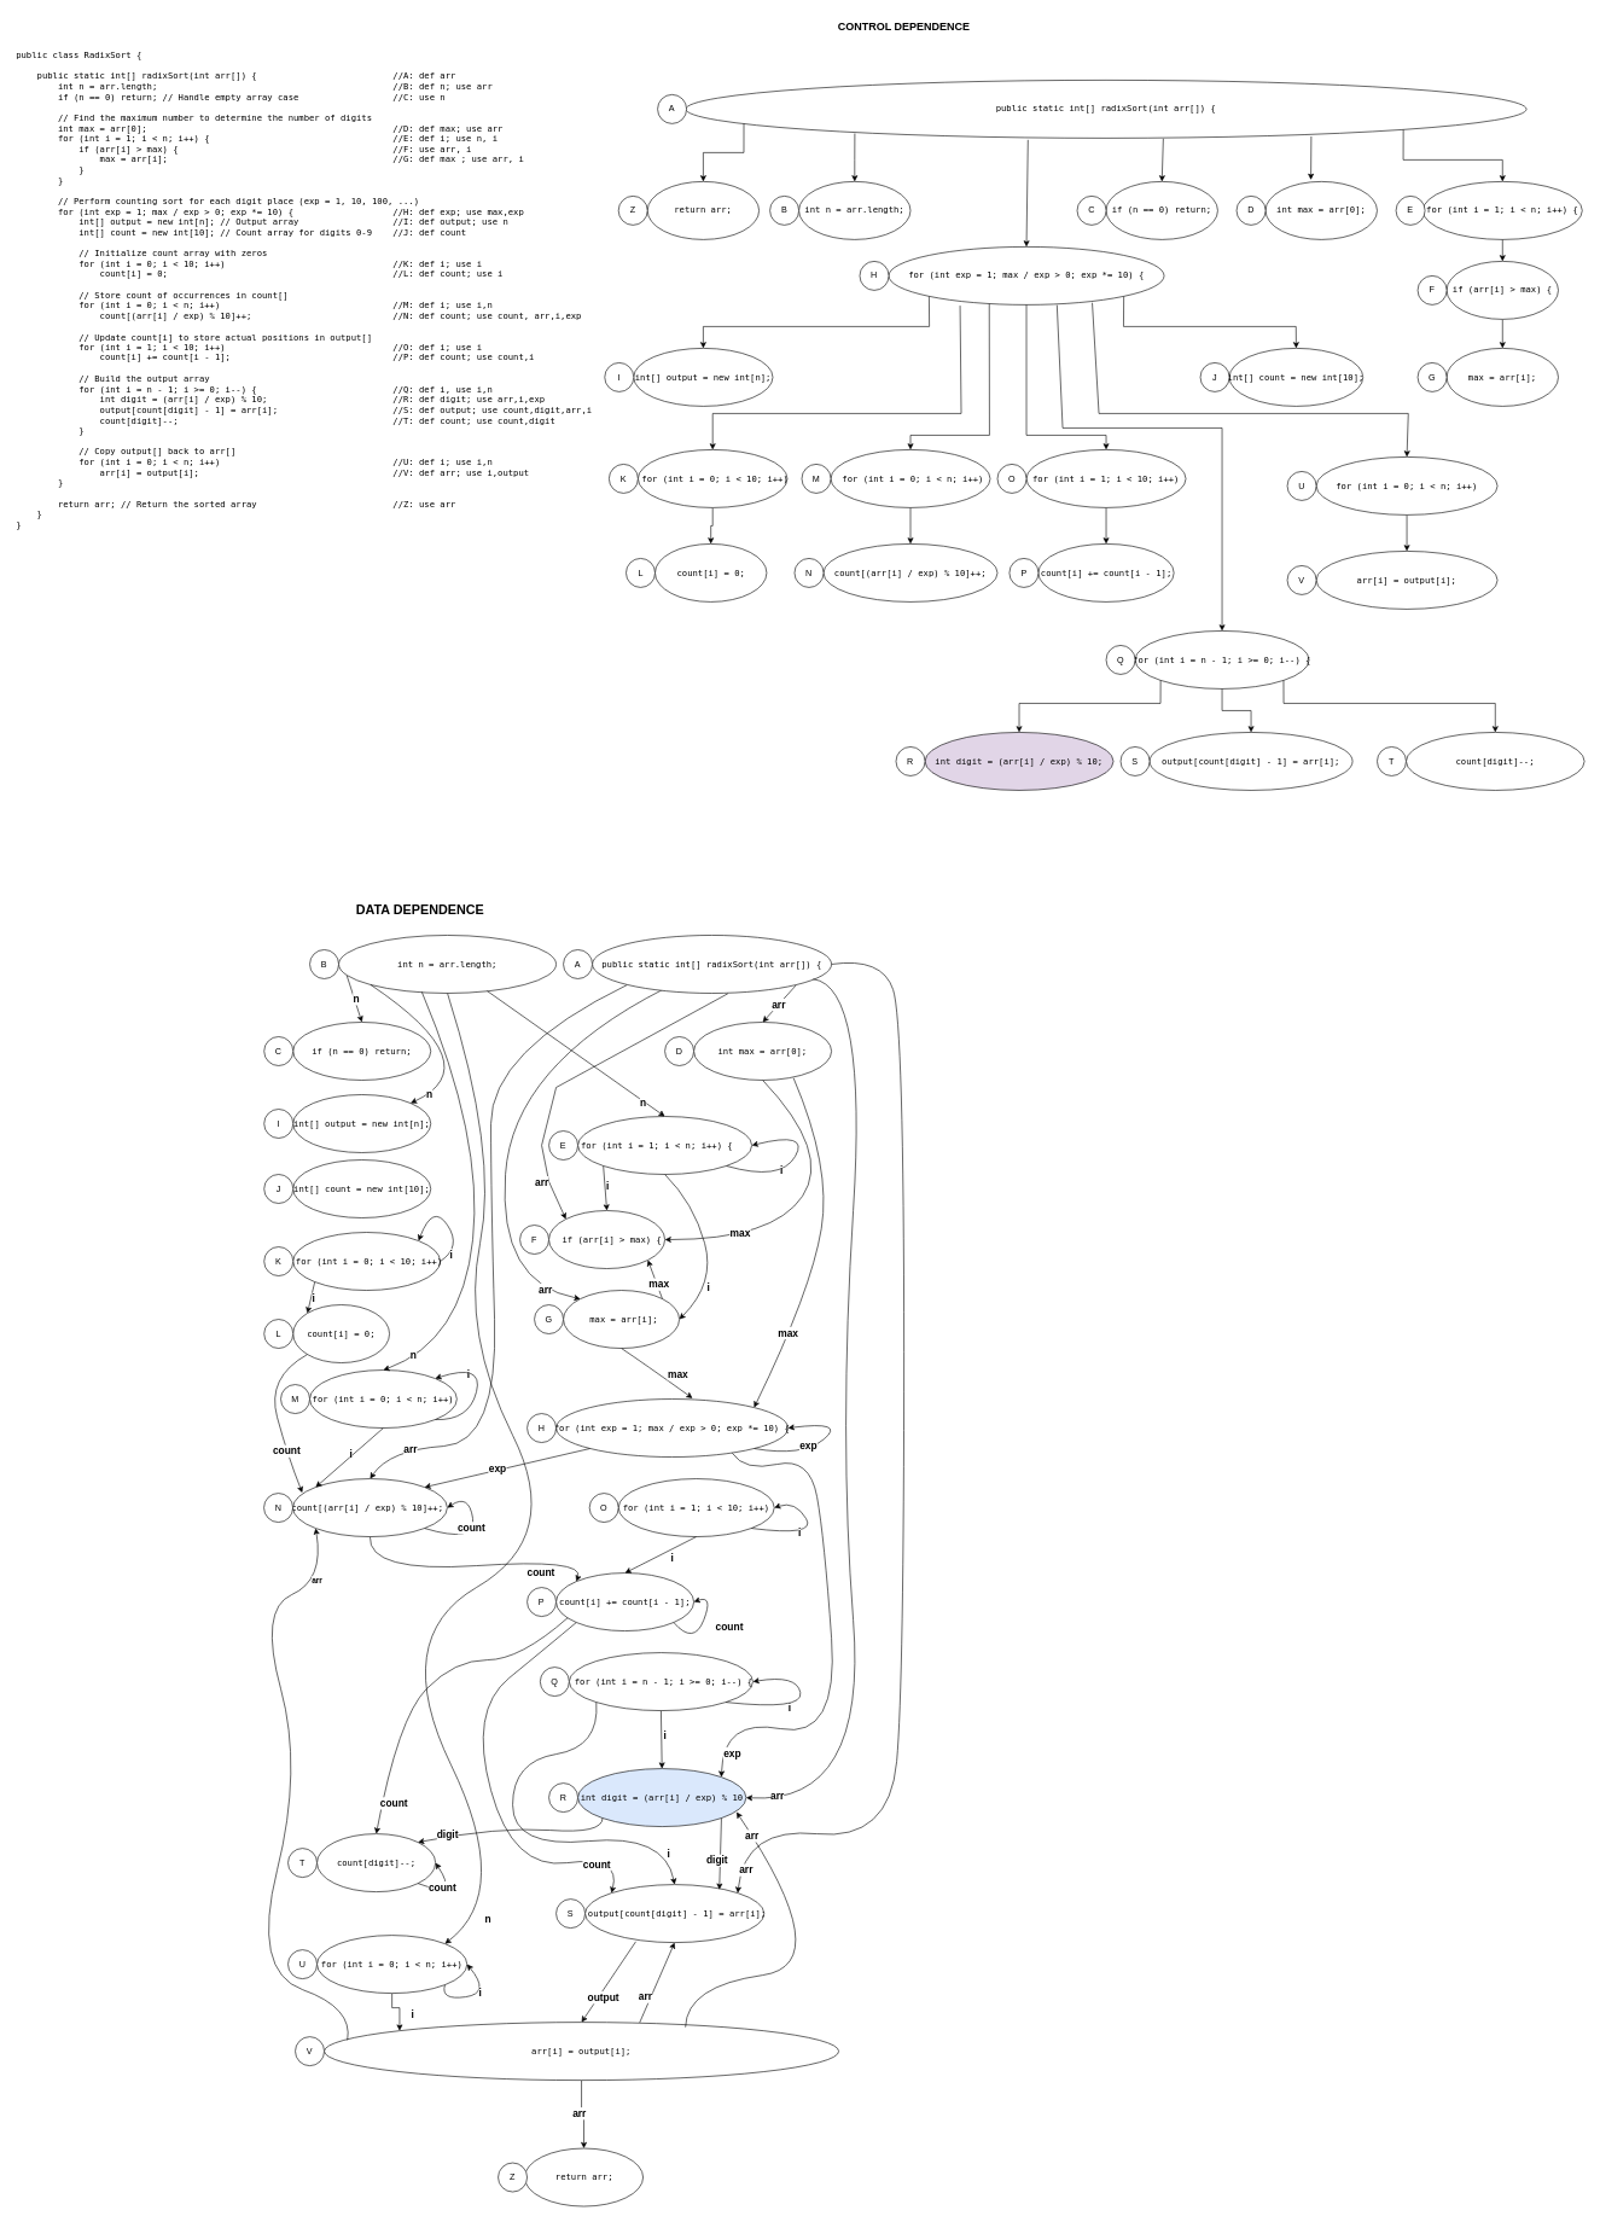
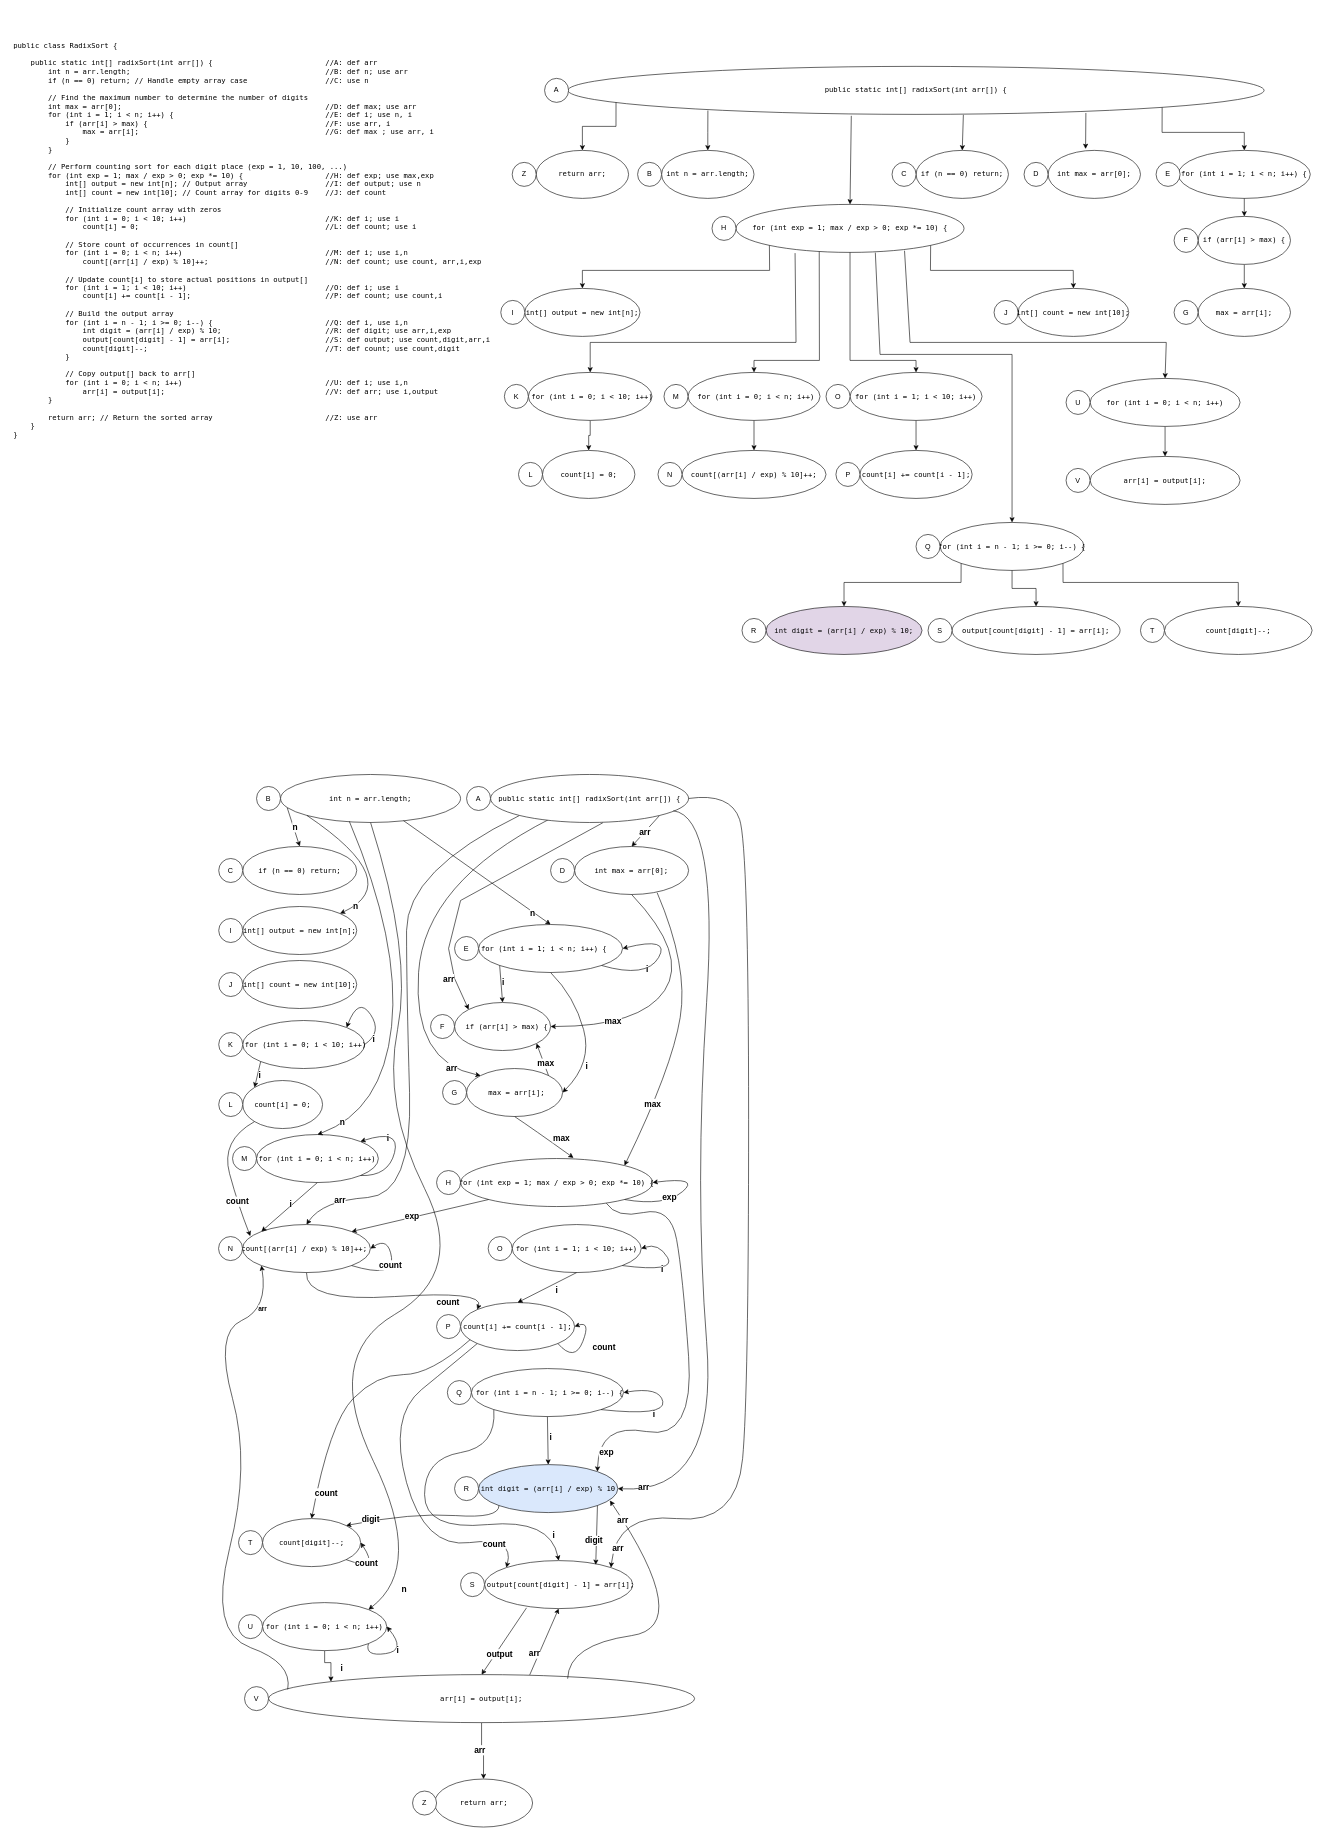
- <mxCell id="142" value="CONTROL DEPENDENCE" style="text;html=1;align=center;verticalAlign=middle;whiteSpace=wrap;rounded=0;fontStyle=1;fontSize=15;" parent="1" vertex="1"><mxGeometry x="1142" y="20" width="210" height="30" as="geometry" /></mxCell>
- <mxCell id="5" value="&lt;b&gt;&lt;font style=&quot;font-size: 18px;&quot;&gt;&amp;nbsp;DATA DEPENDENCE&lt;/font&gt;&lt;/b&gt;" style="text;html=1;align=center;verticalAlign=middle;whiteSpace=wrap;rounded=0;" parent="1" vertex="1"><mxGeometry x="447" y="1240" width="260" height="30" as="geometry" /></mxCell>
